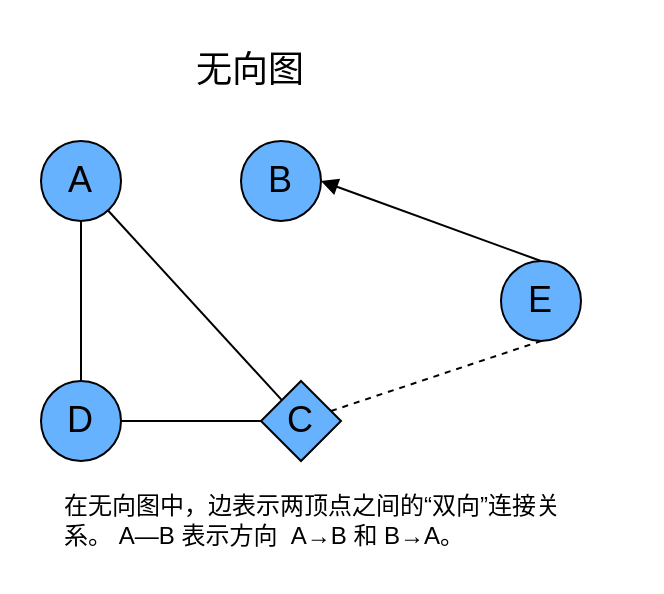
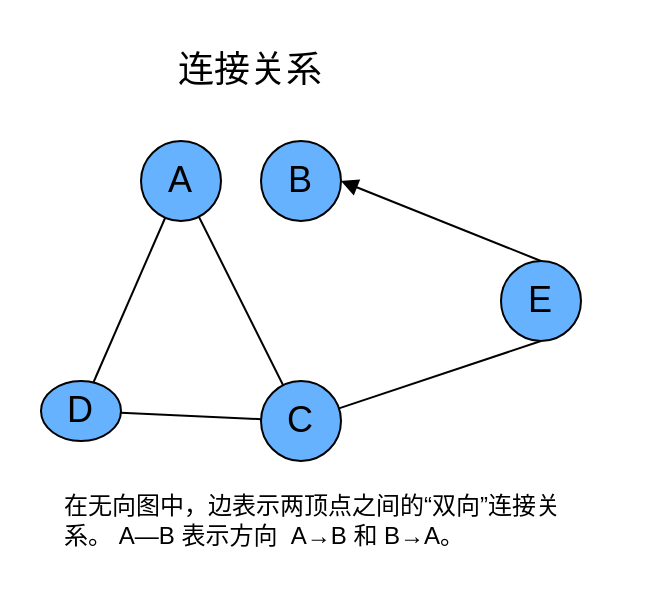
- <mxCell id="10" value="&lt;font style=&quot;font-size: 18px;&quot;&gt;无向图&lt;/font&gt;" style="text;html=1;align=center;verticalAlign=middle;whiteSpace=wrap;rounded=0;" vertex="1" parent="1"><mxGeometry x="60" y="20" width="130" height="30" as="geometry" /></mxCell>
+ <mxCell id="10" value="&lt;font style=&quot;font-size: 18px;&quot;&gt;连接关系&lt;/font&gt;" style="text;html=1;align=center;verticalAlign=middle;whiteSpace=wrap;rounded=0;" vertex="1" parent="1"><mxGeometry x="60" y="20" width="130" height="30" as="geometry" /></mxCell>
- <mxCell id="4" value="&lt;font style=&quot;color: rgb(0, 0, 0); font-size: 18px;&quot;&gt;A&lt;/font&gt;" style="ellipse;whiteSpace=wrap;html=1;aspect=fixed;fillColor=#66B2FF;" vertex="1" parent="1"><mxGeometry x="20" y="70" width="40" height="40" as="geometry" /></mxCell>
+ <mxCell id="4" value="&lt;font style=&quot;color: rgb(0, 0, 0); font-size: 18px;&quot;&gt;A&lt;/font&gt;" style="ellipse;whiteSpace=wrap;html=1;aspect=fixed;fillColor=#66B2FF;" vertex="1" parent="1"><mxGeometry x="70" y="70" width="40" height="40" as="geometry" /></mxCell>
- <mxCell id="5" value="&lt;font style=&quot;color: rgb(0, 0, 0); font-size: 18px;&quot;&gt;B&lt;/font&gt;" style="ellipse;whiteSpace=wrap;html=1;aspect=fixed;fillColor=#66B2FF;" vertex="1" parent="1"><mxGeometry x="120" y="70" width="40" height="40" as="geometry" /></mxCell>
+ <mxCell id="5" value="&lt;font style=&quot;color: rgb(0, 0, 0); font-size: 18px;&quot;&gt;B&lt;/font&gt;" style="ellipse;whiteSpace=wrap;html=1;aspect=fixed;fillColor=#66B2FF;" vertex="1" parent="1"><mxGeometry x="130" y="70" width="40" height="40" as="geometry" /></mxCell>
- <mxCell id="8" style="rounded=0;orthogonalLoop=1;jettySize=auto;html=1;entryX=0.5;entryY=1;entryDx=0;entryDy=0;endArrow=none;startFill=0;dashed=1;" edge="1" parent="1" source="9" target="12"><mxGeometry relative="1" as="geometry" /></mxCell>
+ <mxCell id="8" style="rounded=0;orthogonalLoop=1;jettySize=auto;html=1;entryX=0.5;entryY=1;entryDx=0;entryDy=0;endArrow=none;startFill=0;" edge="1" parent="1" source="9" target="12"><mxGeometry relative="1" as="geometry" /></mxCell>
- <mxCell id="7" value="&lt;font style=&quot;color: rgb(0, 0, 0); font-size: 18px;&quot;&gt;D&lt;/font&gt;" style="ellipse;whiteSpace=wrap;html=1;aspect=fixed;fillColor=#66B2FF;" vertex="1" parent="1"><mxGeometry x="20" y="190" width="40" height="40" as="geometry" /></mxCell>
+ <mxCell id="7" value="&lt;font style=&quot;color: rgb(0, 0, 0); font-size: 18px;&quot;&gt;D&lt;/font&gt;" style="ellipse;whiteSpace=wrap;html=1;aspect=fixed;fillColor=#66B2FF;" vertex="1" parent="1"><mxGeometry x="20" y="190" width="40" height="30" as="geometry" /></mxCell>
- <mxCell id="9" value="&lt;font style=&quot;color: rgb(0, 0, 0); font-size: 18px;&quot;&gt;C&lt;/font&gt;" style="rhombus;whiteSpace=wrap;html=1;aspect=fixed;fillColor=#66B2FF;" vertex="1" parent="1"><mxGeometry x="130" y="190" width="40" height="40" as="geometry" /></mxCell>
+ <mxCell id="9" value="&lt;font style=&quot;color: rgb(0, 0, 0); font-size: 18px;&quot;&gt;C&lt;/font&gt;" style="ellipse;whiteSpace=wrap;html=1;aspect=fixed;fillColor=#66B2FF;" vertex="1" parent="1"><mxGeometry x="130" y="190" width="40" height="40" as="geometry" /></mxCell>
